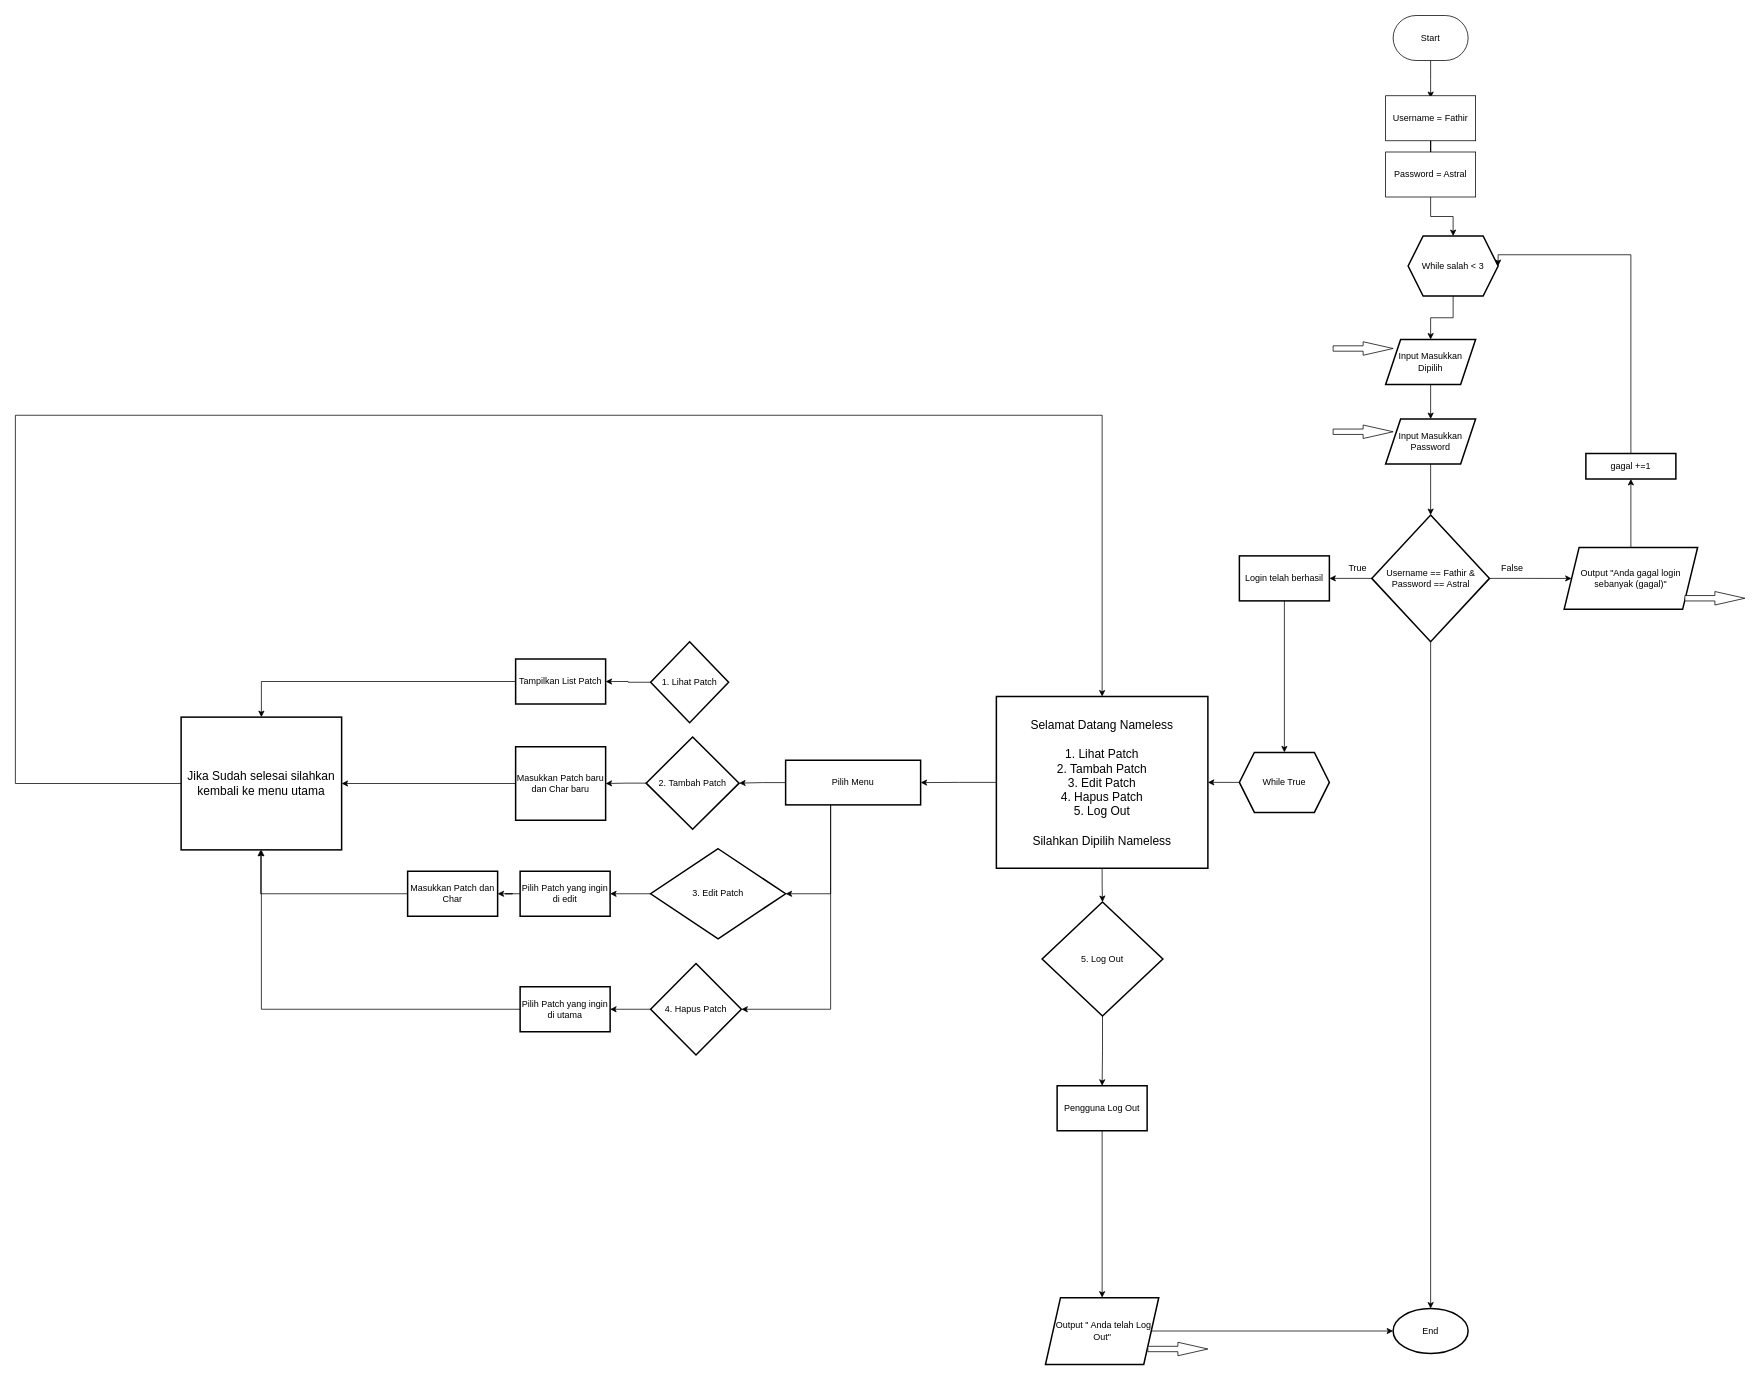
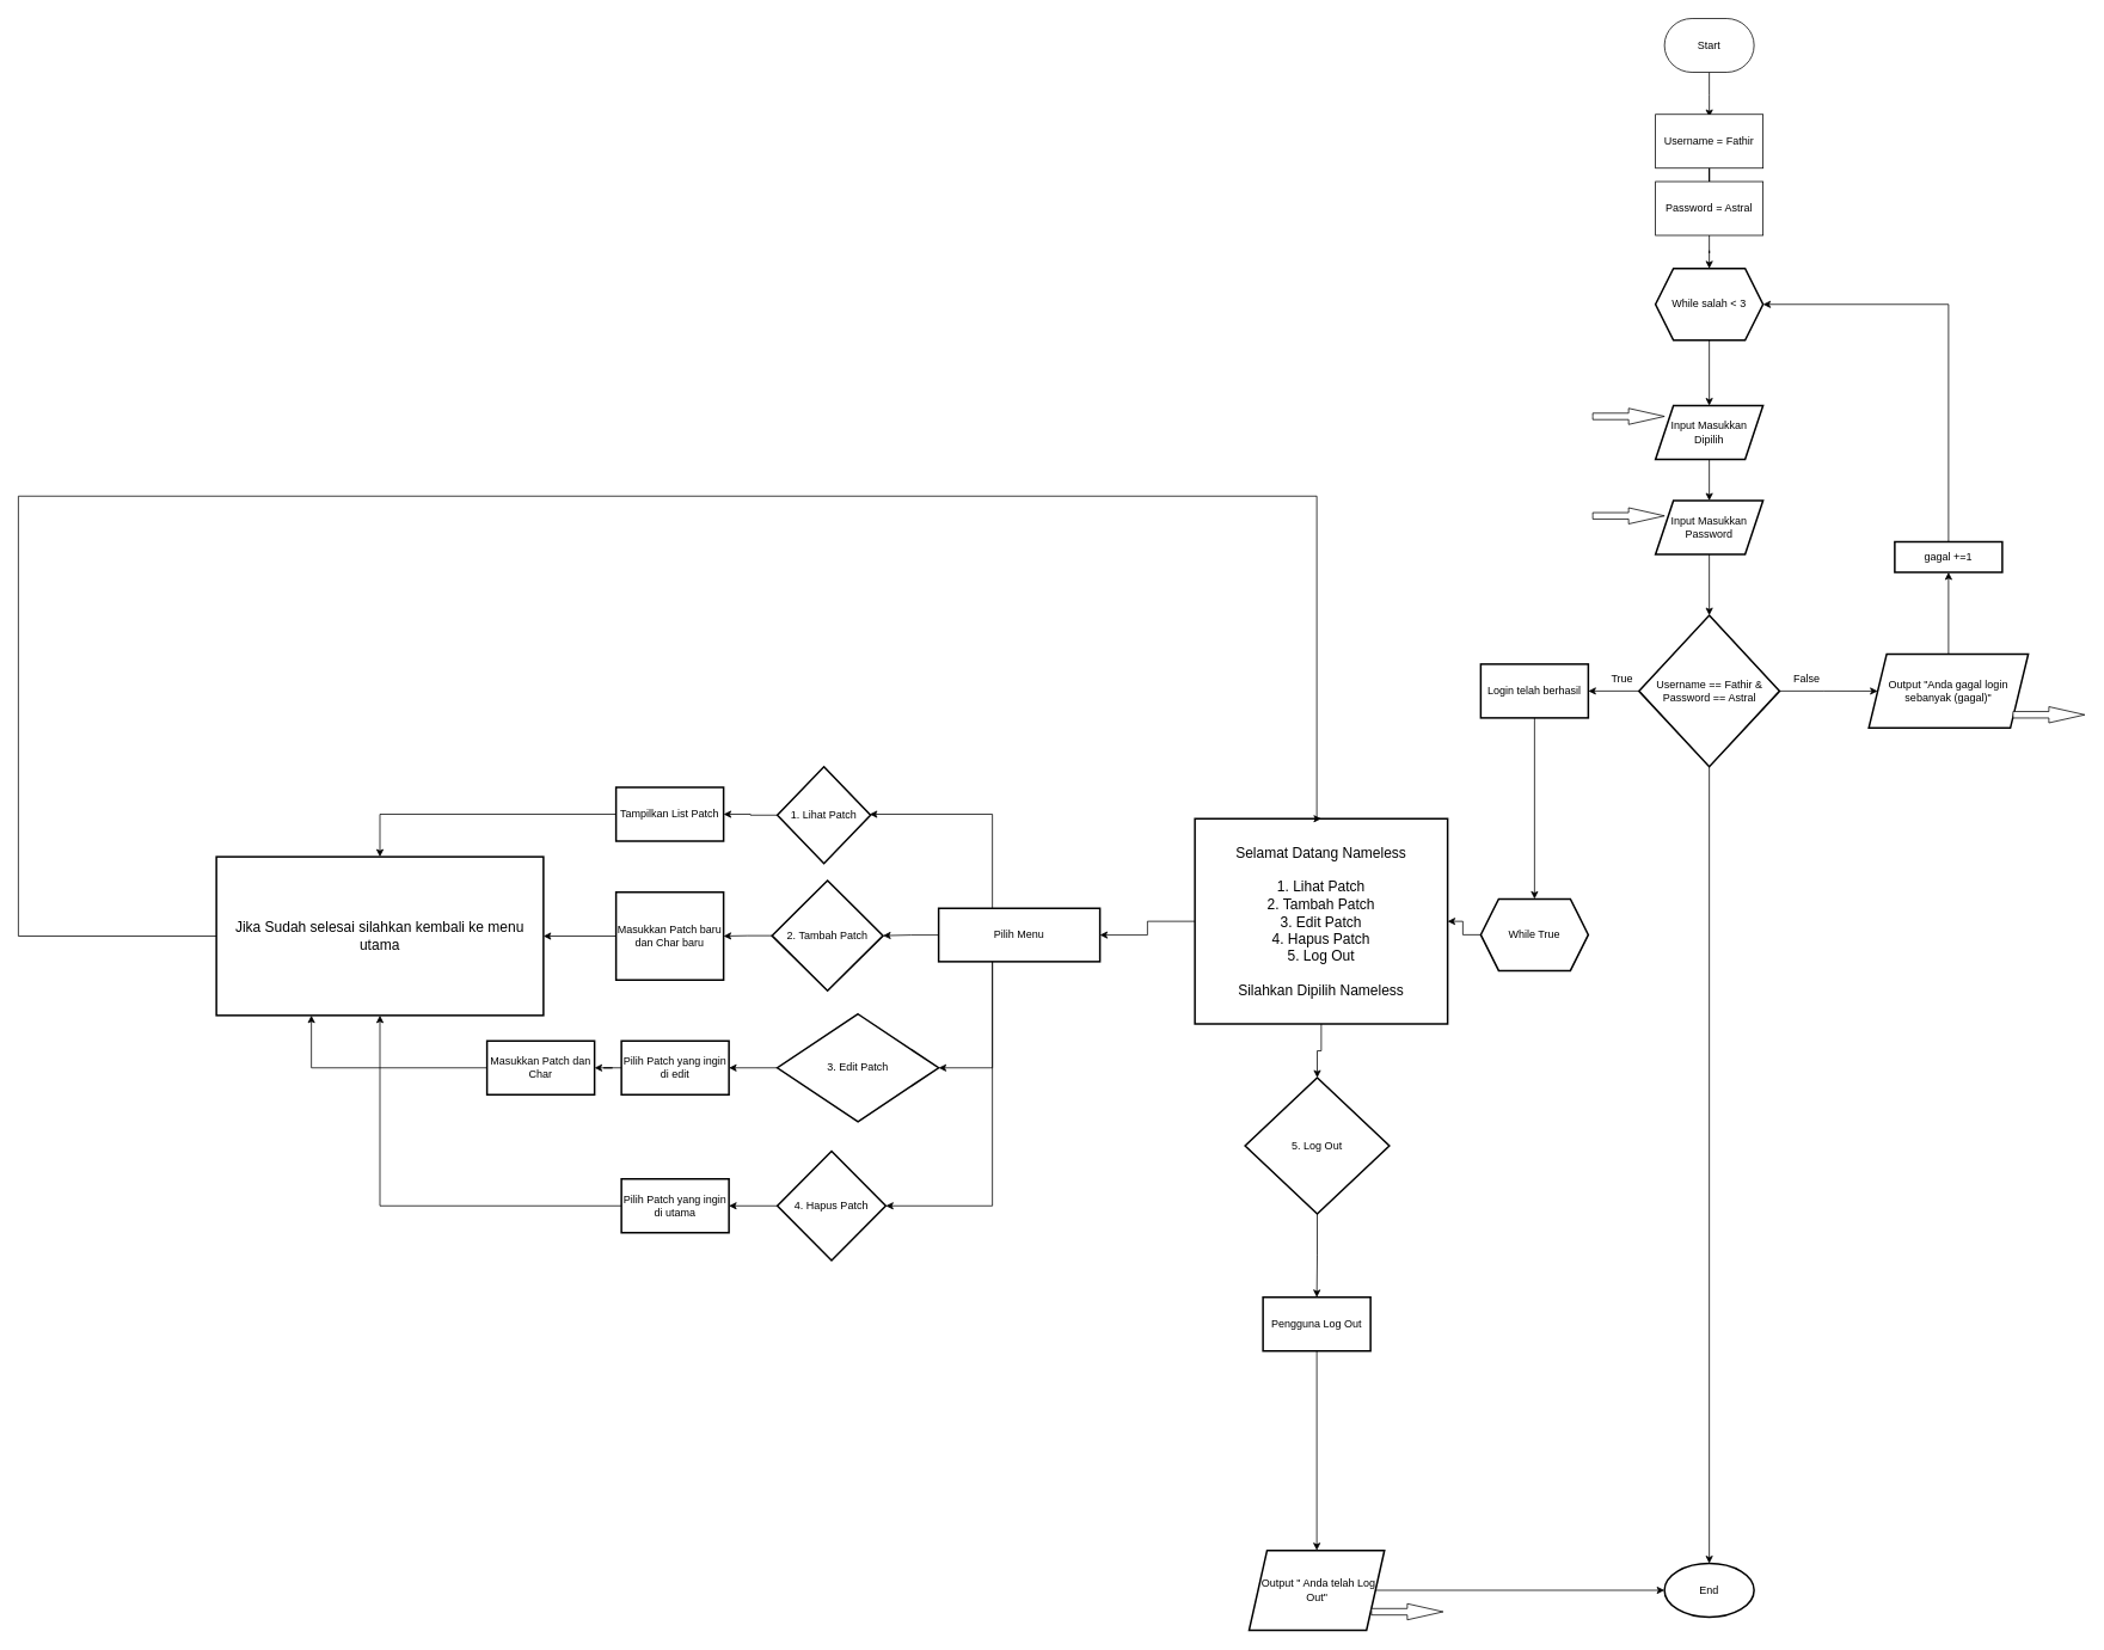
- <mxCell id="9" value="While salah &amp;lt; 3" style="shape=hexagon;perimeter=hexagonPerimeter2;whiteSpace=wrap;html=1;fixedSize=1;strokeWidth=2;" vertex="1" parent="1"><mxGeometry x="1877" y="314" width="120" height="80" as="geometry" /></mxCell>
+ <mxCell id="9" value="While salah &amp;lt; 3" style="shape=hexagon;perimeter=hexagonPerimeter2;whiteSpace=wrap;html=1;fixedSize=1;strokeWidth=2;" vertex="1" parent="1"><mxGeometry x="1847" y="299" width="120" height="80" as="geometry" /></mxCell>
+ <mxCell id="35" value="" style="edgeStyle=orthogonalEdgeStyle;rounded=0;orthogonalLoop=1;jettySize=auto;html=1;" edge="1" parent="1" source="38" target="42"><mxGeometry relative="1" as="geometry"><Array as="points"><mxPoint x="1107" y="908" /></Array></mxGeometry></mxCell>
- <mxCell id="33" value="&lt;font style=&quot;font-size: 16px;&quot;&gt;Selamat Datang Nameless&lt;br&gt;&lt;br&gt;&lt;/font&gt;&lt;div style=&quot;line-height: 120%; font-size: 16px;&quot;&gt;&lt;font style=&quot;font-size: 16px;&quot;&gt;1. Lihat Patch&lt;br&gt;2. Tambah Patch&lt;br&gt;3. Edit Patch&lt;br&gt;4. Hapus Patch&lt;br&gt;5. Log Out&lt;br&gt;&lt;br&gt;Silahkan Dipilih Nameless&lt;/font&gt;&lt;/div&gt;" style="whiteSpace=wrap;html=1;strokeWidth=2;" vertex="1" parent="1"><mxGeometry x="1328" y="928" width="282" height="229" as="geometry" /></mxCell>
+ <mxCell id="33" value="&lt;font style=&quot;font-size: 16px;&quot;&gt;Selamat Datang Nameless&lt;br&gt;&lt;br&gt;&lt;/font&gt;&lt;div style=&quot;line-height: 120%; font-size: 16px;&quot;&gt;&lt;font style=&quot;font-size: 16px;&quot;&gt;1. Lihat Patch&lt;br&gt;2. Tambah Patch&lt;br&gt;3. Edit Patch&lt;br&gt;4. Hapus Patch&lt;br&gt;5. Log Out&lt;br&gt;&lt;br&gt;Silahkan Dipilih Nameless&lt;/font&gt;&lt;/div&gt;" style="whiteSpace=wrap;html=1;strokeWidth=2;" vertex="1" parent="1"><mxGeometry x="1333" y="913" width="282" height="229" as="geometry" /></mxCell>
- <mxCell id="58" value="&lt;font style=&quot;font-size: 16px;&quot;&gt;Jika Sudah selesai silahkan kembali ke menu utama&lt;/font&gt;" style="whiteSpace=wrap;html=1;strokeWidth=2;" vertex="1" parent="1"><mxGeometry x="241" y="955.5" width="214" height="177" as="geometry" /></mxCell>
+ <mxCell id="58" value="&lt;font style=&quot;font-size: 16px;&quot;&gt;Jika Sudah selesai silahkan kembali ke menu utama&lt;/font&gt;" style="whiteSpace=wrap;html=1;strokeWidth=2;" vertex="1" parent="1"><mxGeometry x="241" y="955.5" width="365" height="177" as="geometry" /></mxCell>
